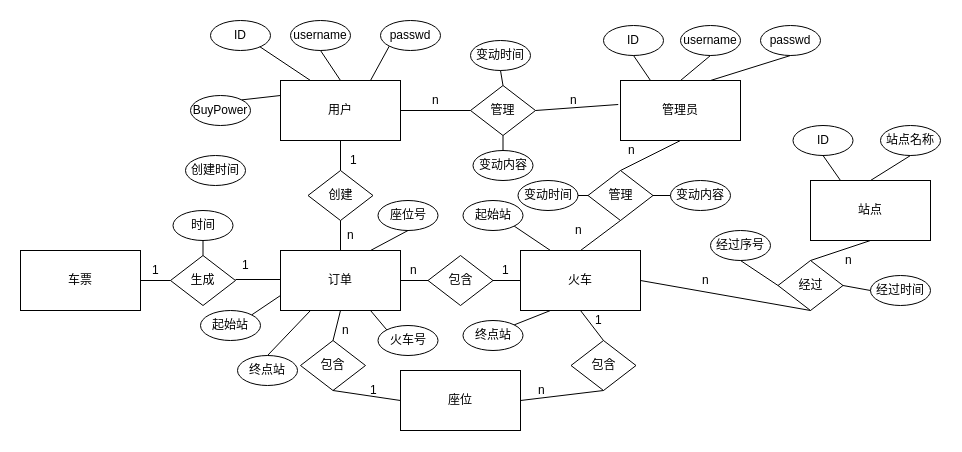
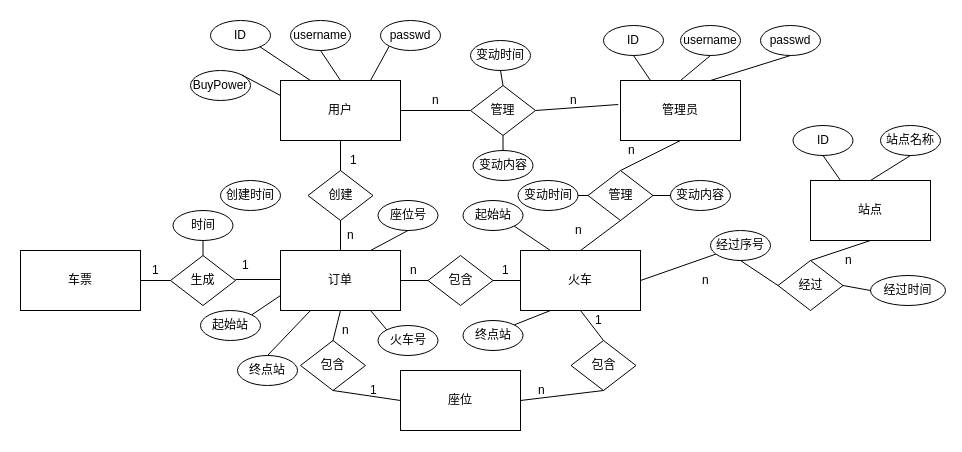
- <mxCell id="13" value="BuyPower" style="ellipse;whiteSpace=wrap;html=1;" parent="1" vertex="1"><mxGeometry y="95" width="60" height="30" as="geometry" x="190" /></mxCell>
+ <mxCell id="13" value="BuyPower" style="ellipse;whiteSpace=wrap;html=1;" parent="1" vertex="1"><mxGeometry x="190" y="70" width="60" height="30" as="geometry" /></mxCell>
- <mxCell id="60" value="创建时间" style="ellipse;whiteSpace=wrap;html=1;" parent="1" vertex="1"><mxGeometry x="185" y="155" width="60" height="30" as="geometry" /></mxCell>
+ <mxCell id="60" value="创建时间" style="ellipse;whiteSpace=wrap;html=1;" parent="1" vertex="1"><mxGeometry x="220" y="180" width="60" height="30" as="geometry" /></mxCell>
- <mxCell id="86" value="经过时间" style="ellipse;whiteSpace=wrap;html=1;" parent="1" vertex="1"><mxGeometry x="870" y="275" width="60" height="30" as="geometry" /></mxCell>
+ <mxCell id="86" value="经过时间" style="ellipse;whiteSpace=wrap;html=1;" parent="1" vertex="1"><mxGeometry x="870" y="275" width="75" height="30" as="geometry" /></mxCell>
- <mxCell id="54" value="" style="endArrow=none;html=1;entryX=0.5;entryY=1;entryDx=0;entryDy=0;exitX=1;exitY=0.5;exitDx=0;exitDy=0;" parent="1" source="4" target="44" edge="1"><mxGeometry width="50" height="50" relative="1" as="geometry"><mxPoint x="680" y="440" as="sourcePoint" /><mxPoint x="730" y="390" as="targetPoint" /></mxGeometry></mxCell>
+ <mxCell id="54" value="" style="endArrow=none;html=1;exitX=1;exitY=0.5;exitDx=0;exitDy=0;" parent="1" source="4" target="88" edge="1"><mxGeometry width="50" height="50" relative="1" as="geometry"><mxPoint x="680" y="440" as="sourcePoint" /><mxPoint x="730" y="390" as="targetPoint" /></mxGeometry></mxCell>
